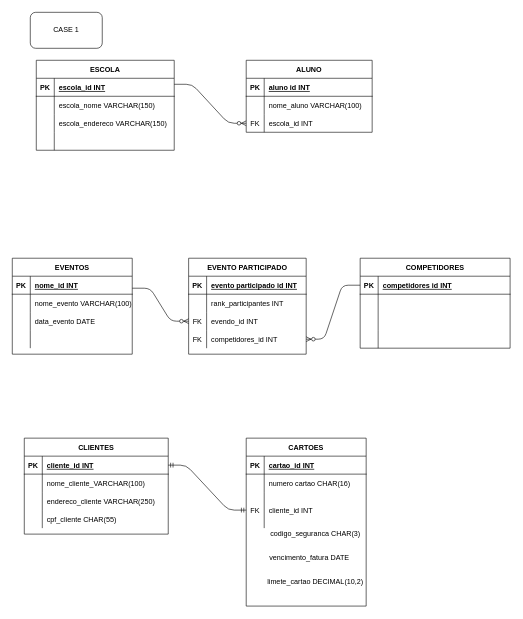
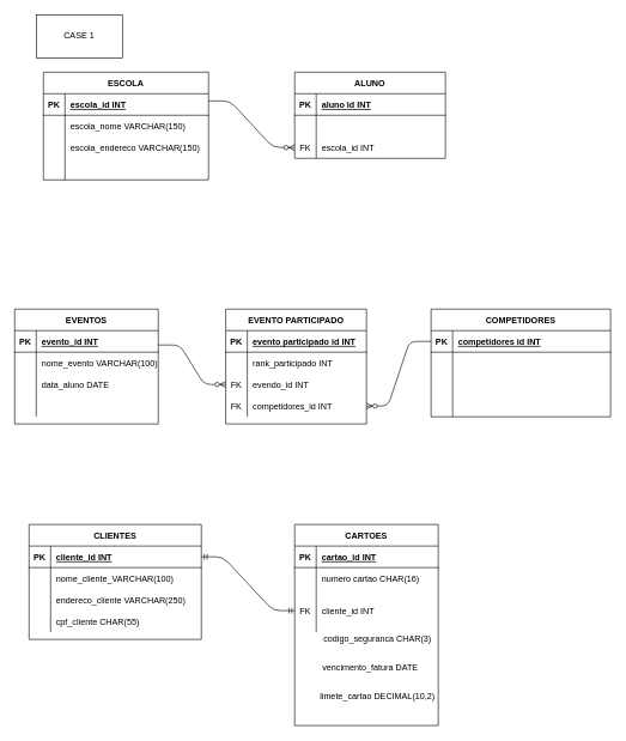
- <mxCell id="66" value="CASE 1" style="whiteSpace=wrap;html=1;rounded=1;" vertex="1" parent="1"><mxGeometry x="50" y="20" width="120" height="60" as="geometry" /></mxCell>
+ <mxCell id="66" value="CASE 1" style="rounded=0;whiteSpace=wrap;html=1;" vertex="1" parent="1"><mxGeometry x="50" y="20" width="120" height="60" as="geometry" /></mxCell>
- <mxCell id="21" value="nome_aluno VARCHAR(100)" style="shape=partialRectangle;connectable=0;fillColor=none;top=0;left=0;bottom=0;right=0;align=left;spacingLeft=6;overflow=hidden;" vertex="1" parent="19"><mxGeometry x="30" width="180" height="30" as="geometry" /></mxCell>
- <mxCell id="29" value="nome_id INT" style="shape=partialRectangle;connectable=0;fillColor=none;top=0;left=0;bottom=0;right=0;align=left;spacingLeft=6;fontStyle=5;overflow=hidden;" vertex="1" parent="27"><mxGeometry x="30" width="170" height="30" as="geometry" /></mxCell>
+ <mxCell id="29" value="evento_id INT" style="shape=partialRectangle;connectable=0;fillColor=none;top=0;left=0;bottom=0;right=0;align=left;spacingLeft=6;fontStyle=5;overflow=hidden;" vertex="1" parent="27"><mxGeometry x="30" width="170" height="30" as="geometry" /></mxCell>
- <mxCell id="45" value="rank_participantes INT" style="shape=partialRectangle;connectable=0;fillColor=none;top=0;left=0;bottom=0;right=0;align=left;spacingLeft=6;overflow=hidden;" vertex="1" parent="43"><mxGeometry x="30" width="166" height="30" as="geometry" /></mxCell>
+ <mxCell id="45" value="rank_participado INT" style="shape=partialRectangle;connectable=0;fillColor=none;top=0;left=0;bottom=0;right=0;align=left;spacingLeft=6;overflow=hidden;" vertex="1" parent="43"><mxGeometry x="30" width="166" height="30" as="geometry" /></mxCell>
- <mxCell id="35" value="data_evento DATE" style="shape=partialRectangle;connectable=0;fillColor=none;top=0;left=0;bottom=0;right=0;align=left;spacingLeft=6;overflow=hidden;" vertex="1" parent="33"><mxGeometry x="30" width="170" height="30" as="geometry" /></mxCell>
+ <mxCell id="35" value="data_aluno DATE" style="shape=partialRectangle;connectable=0;fillColor=none;top=0;left=0;bottom=0;right=0;align=left;spacingLeft=6;overflow=hidden;" vertex="1" parent="33"><mxGeometry x="30" width="170" height="30" as="geometry" /></mxCell>
